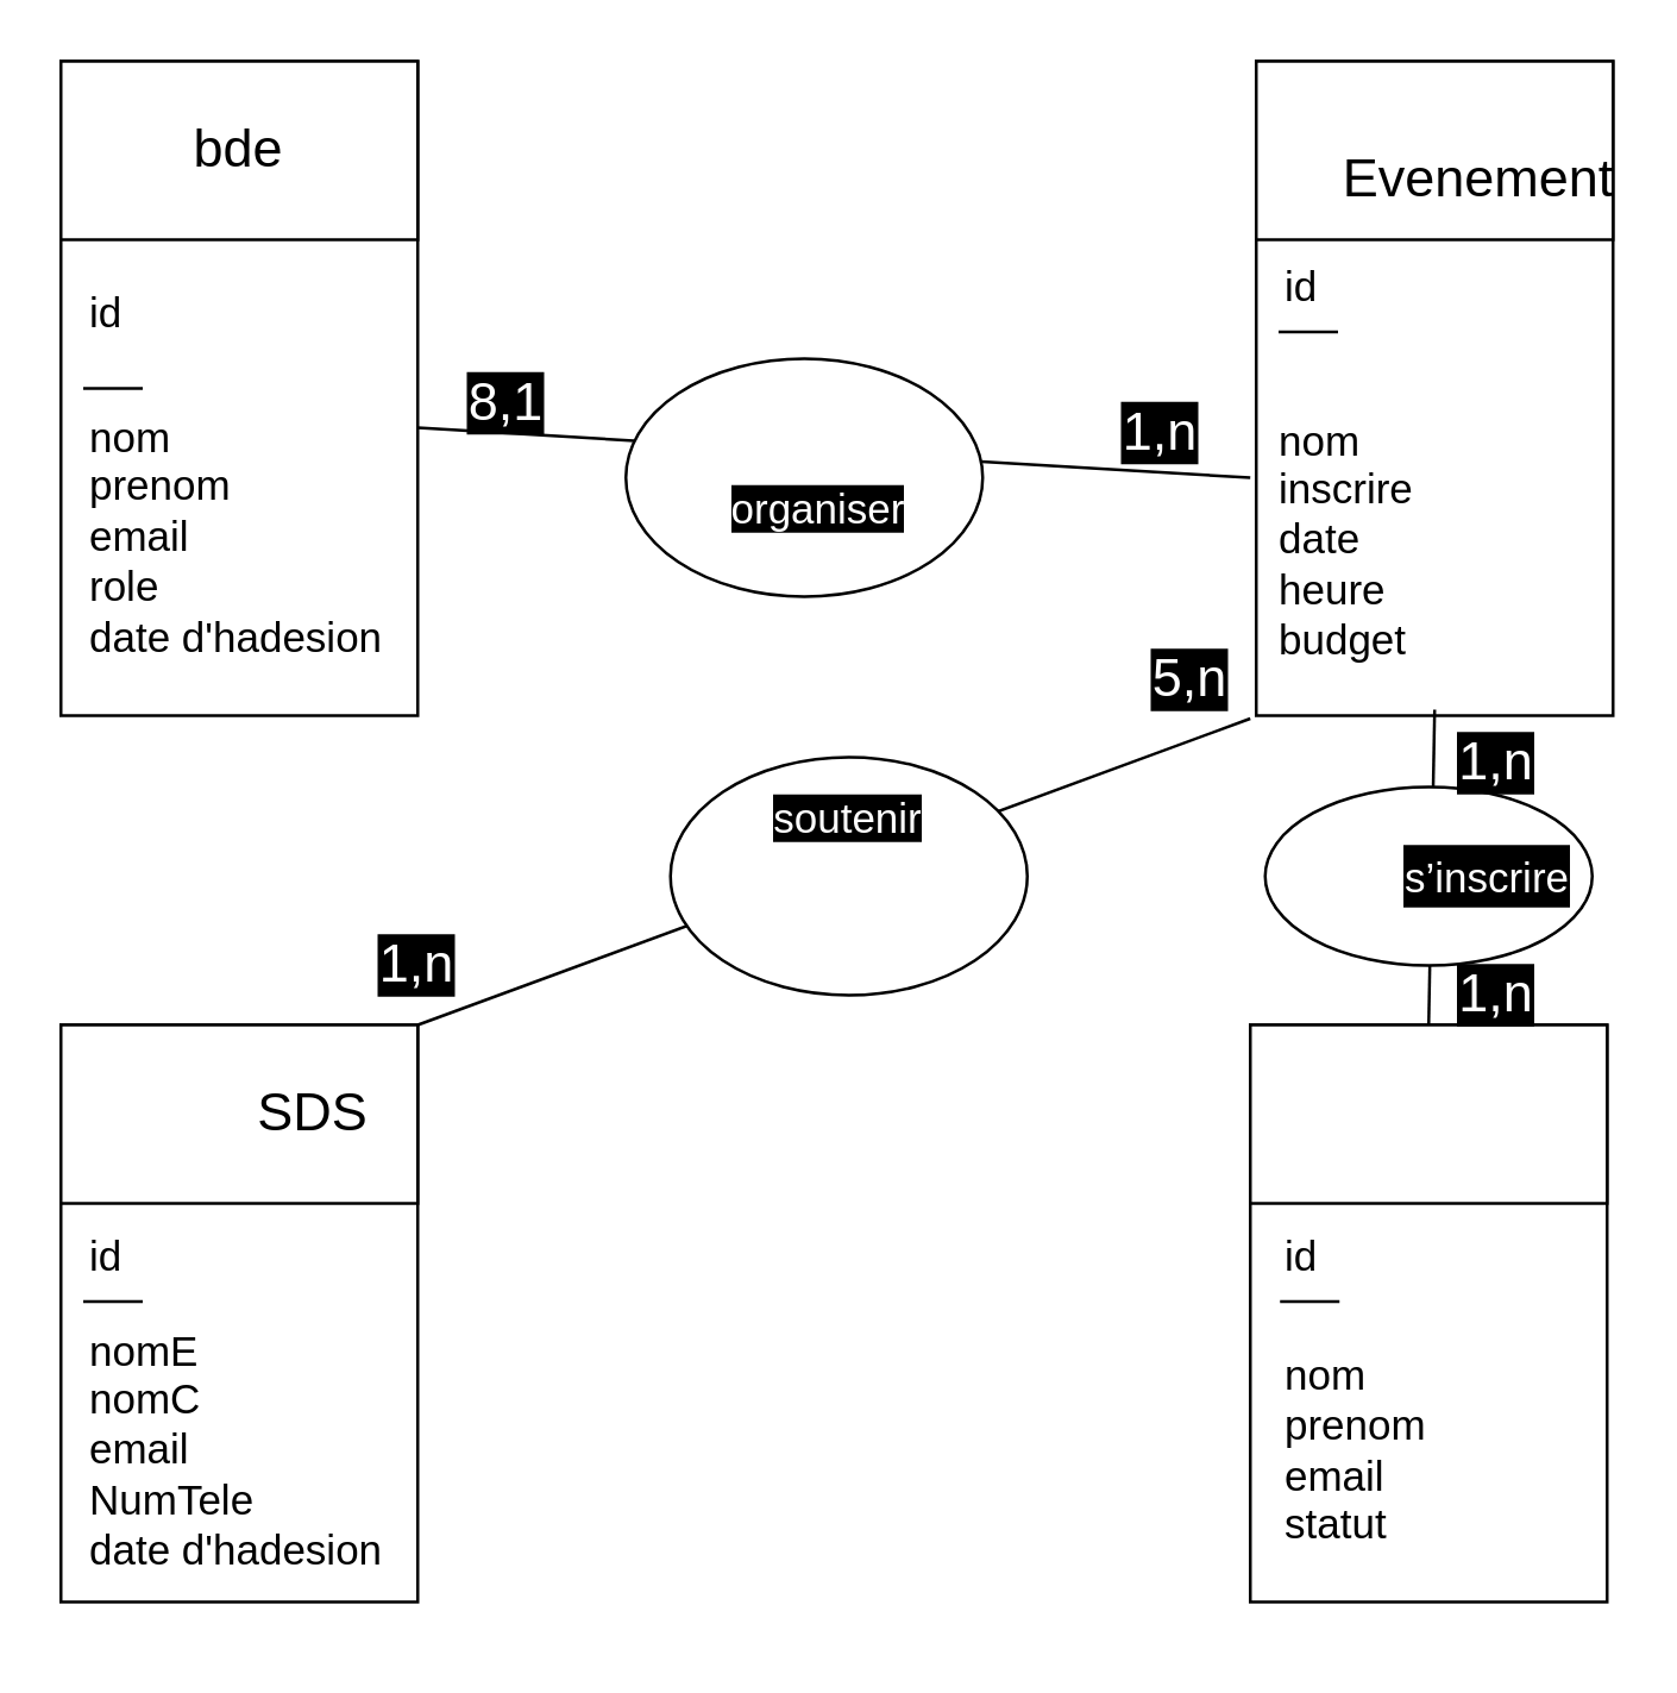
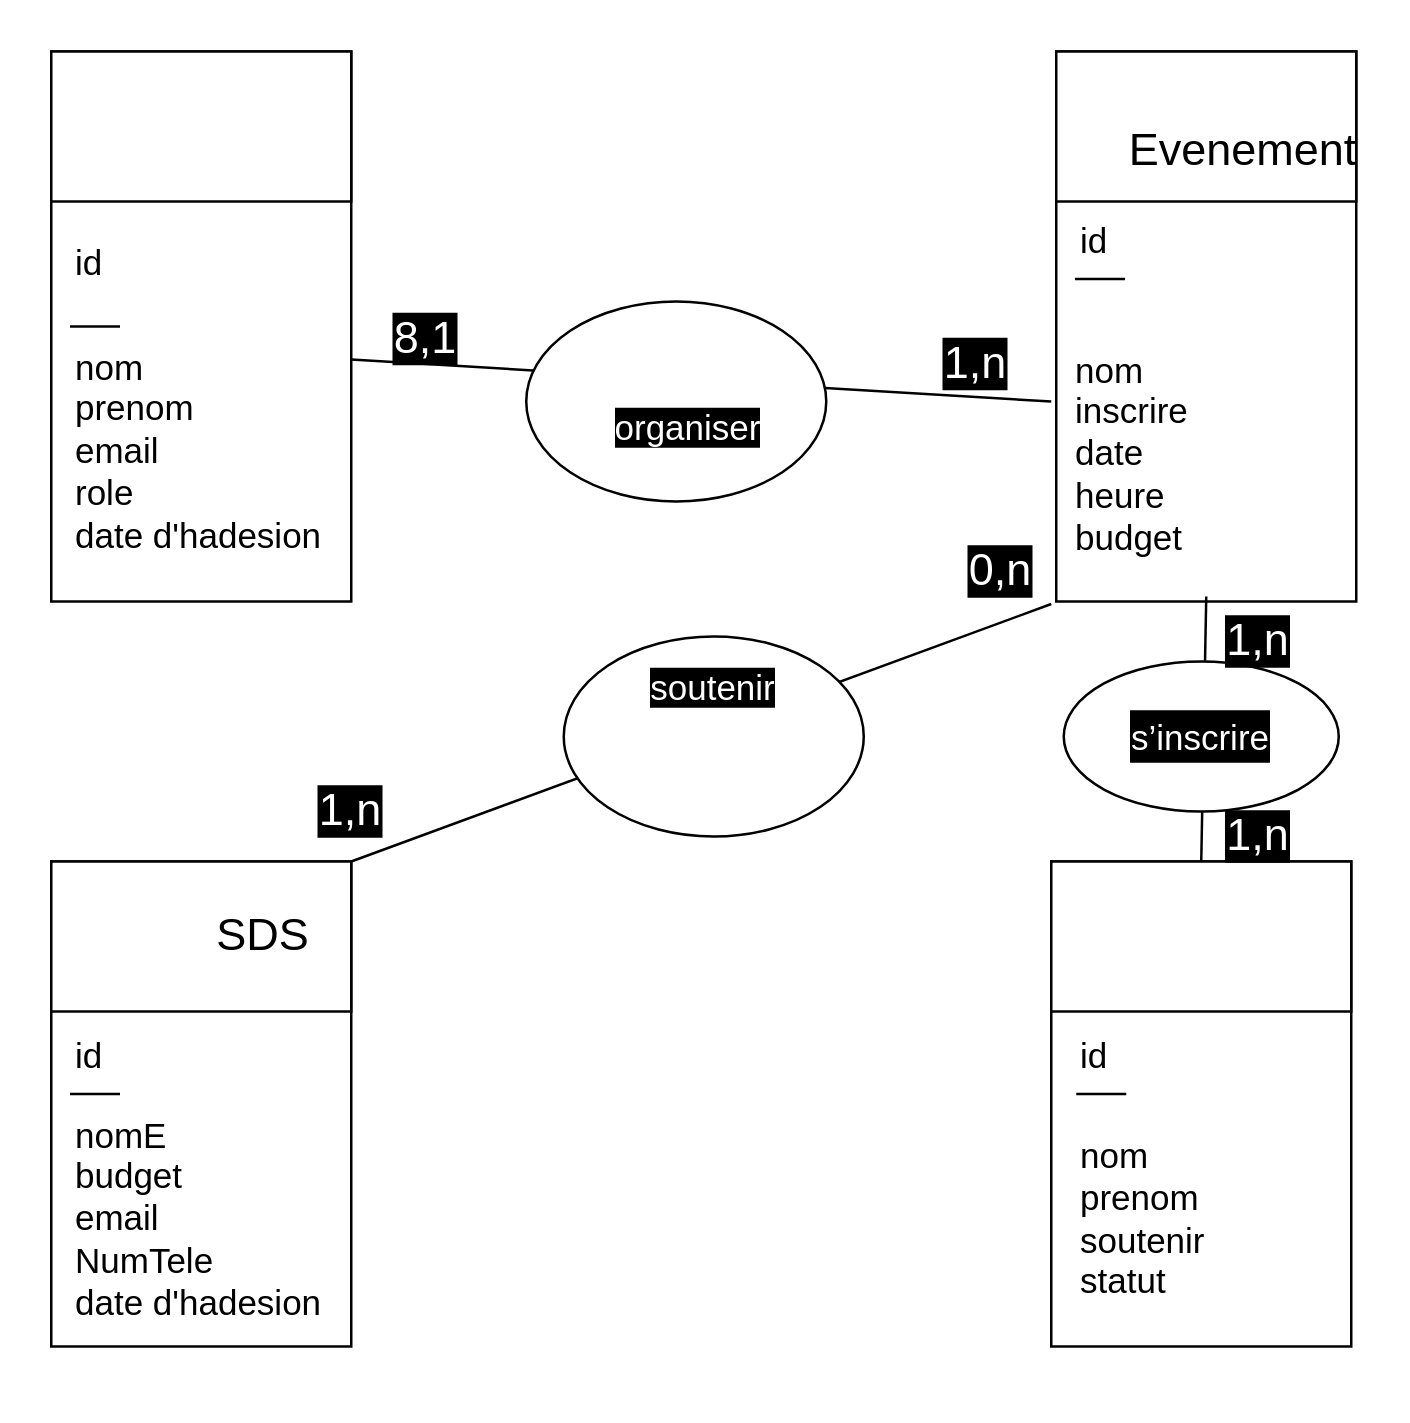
- <mxCell id="10" value="&lt;font style=&quot;font-size: 18px;&quot;&gt;bde&lt;/font&gt;" style="text;strokeColor=none;align=center;fillColor=none;html=1;verticalAlign=middle;whiteSpace=wrap;rounded=0;" parent="1" vertex="1"><mxGeometry x="50" y="35" width="60" height="30" as="geometry" /></mxCell>
- <mxCell id="39" value="5,n" style="text;html=1;strokeColor=none;fillColor=none;align=center;verticalAlign=middle;whiteSpace=wrap;rounded=0;labelBackgroundColor=#000000;fontSize=18;fontColor=#FFFFFF;" parent="1" vertex="1"><mxGeometry x="370" y="213" width="60" height="30" as="geometry" /></mxCell>
+ <mxCell id="39" value="0,n" style="text;html=1;strokeColor=none;fillColor=none;align=center;verticalAlign=middle;whiteSpace=wrap;rounded=0;labelBackgroundColor=#000000;fontSize=18;fontColor=#FFFFFF;" parent="1" vertex="1"><mxGeometry x="370" y="213" width="60" height="30" as="geometry" /></mxCell>
- <mxCell id="32" value="&lt;span style=&quot;font-family: &amp;quot;Nunito Sans&amp;quot;, sans-serif; font-size: 14px; text-align: start; background-color: rgb(0, 0, 0);&quot;&gt;s’inscrire&lt;/span&gt;" style="text;html=1;strokeColor=none;fillColor=none;align=center;verticalAlign=middle;whiteSpace=wrap;rounded=0;labelBackgroundColor=#000000;fontSize=18;fontColor=#FFFFFF;" parent="1" vertex="1"><mxGeometry x="470" y="279" width="60" height="30" as="geometry" /></mxCell>
+ <mxCell id="32" value="&lt;span style=&quot;font-family: &amp;quot;Nunito Sans&amp;quot;, sans-serif; font-size: 14px; text-align: start; background-color: rgb(0, 0, 0);&quot;&gt;s’inscrire&lt;/span&gt;" style="text;html=1;strokeColor=none;fillColor=none;align=center;verticalAlign=middle;whiteSpace=wrap;rounded=0;labelBackgroundColor=#000000;fontSize=18;fontColor=#FFFFFF;" parent="1" vertex="1"><mxGeometry x="450" y="279" width="60" height="30" as="geometry" /></mxCell>
- <mxCell id="19" value="&lt;font style=&quot;font-size: 14px;&quot;&gt;nomE&lt;br&gt;nomC&lt;br&gt;email&lt;br&gt;NumTele&lt;br&gt;date d'hadesion&lt;br&gt;&lt;/font&gt;" style="text;html=1;strokeColor=none;fillColor=none;align=left;verticalAlign=middle;whiteSpace=wrap;rounded=0;" parent="1" vertex="1"><mxGeometry x="27.5" y="427" width="105" height="120" as="geometry" /></mxCell>
+ <mxCell id="19" value="&lt;font style=&quot;font-size: 14px;&quot;&gt;nomE&lt;br&gt;budget&lt;br&gt;email&lt;br&gt;NumTele&lt;br&gt;date d'hadesion&lt;br&gt;&lt;/font&gt;" style="text;html=1;strokeColor=none;fillColor=none;align=left;verticalAlign=middle;whiteSpace=wrap;rounded=0;" parent="1" vertex="1"><mxGeometry x="27.5" y="427" width="105" height="120" as="geometry" /></mxCell>
- <mxCell id="22" value="&lt;font style=&quot;font-size: 14px;&quot;&gt;nom&lt;br&gt;prenom&lt;br&gt;email&lt;br&gt;statut&lt;br&gt;&lt;/font&gt;" style="text;html=1;strokeColor=none;fillColor=none;align=left;verticalAlign=middle;whiteSpace=wrap;rounded=0;" parent="1" vertex="1"><mxGeometry x="430" y="427" width="105" height="120" as="geometry" /></mxCell>
+ <mxCell id="22" value="&lt;font style=&quot;font-size: 14px;&quot;&gt;nom&lt;br&gt;prenom&lt;br&gt;soutenir&lt;br&gt;statut&lt;br&gt;&lt;/font&gt;" style="text;html=1;strokeColor=none;fillColor=none;align=left;verticalAlign=middle;whiteSpace=wrap;rounded=0;" parent="1" vertex="1"><mxGeometry x="430" y="427" width="105" height="120" as="geometry" /></mxCell>
